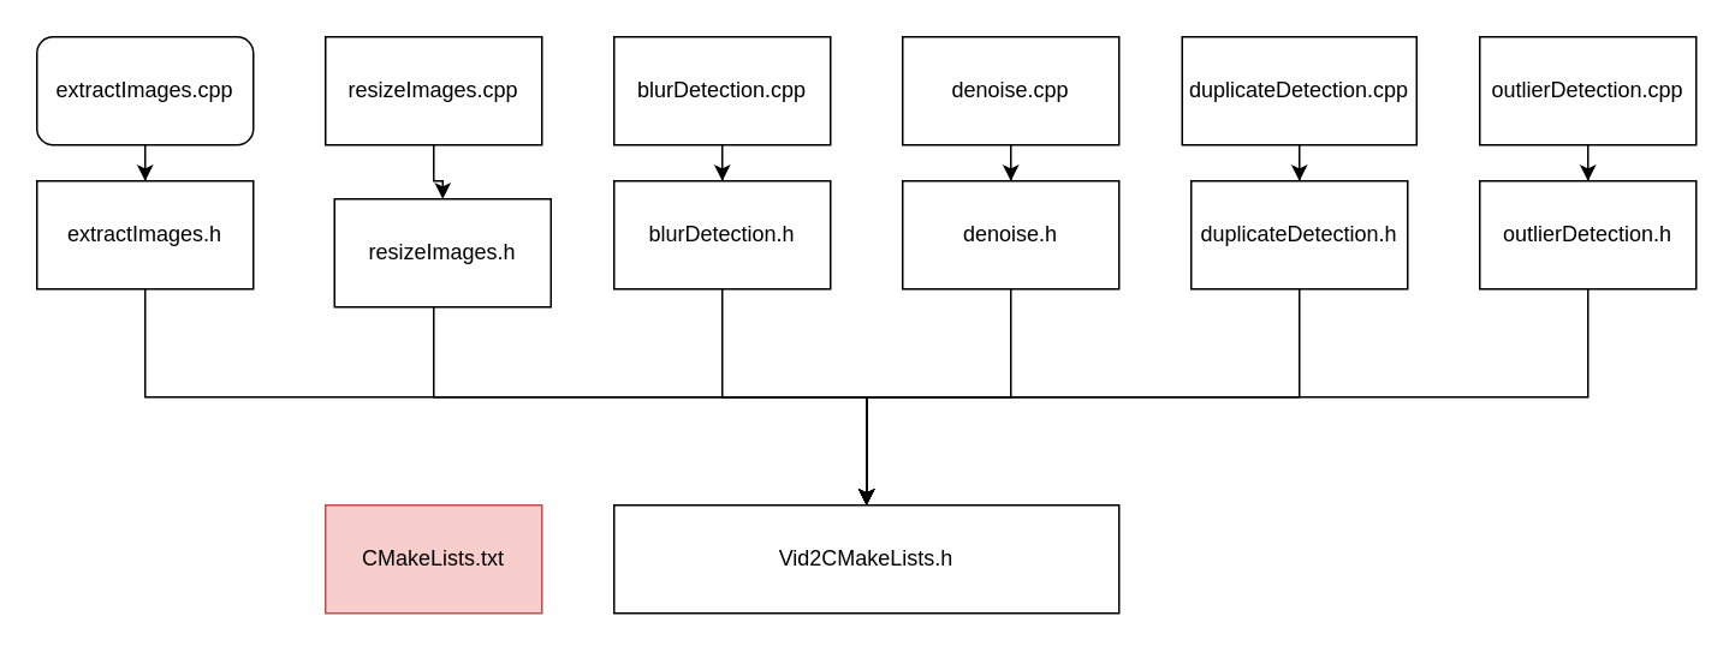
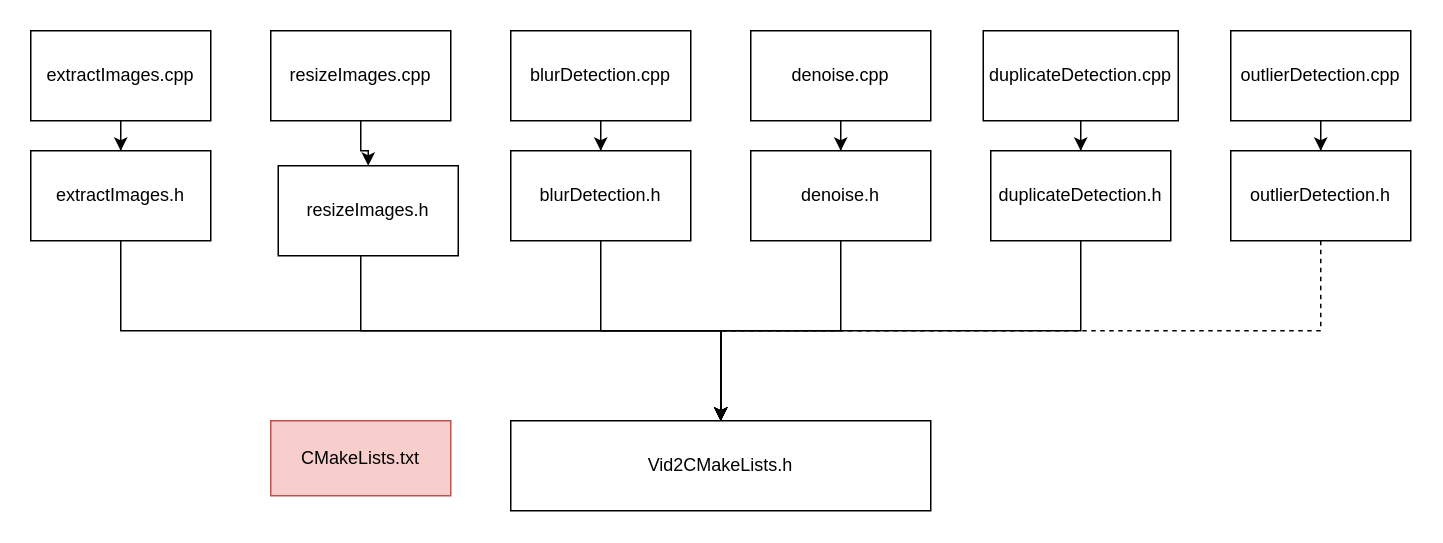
- <mxCell id="10" value="extractImages.cpp" style="whiteSpace=wrap;html=1;rounded=1;" parent="1" vertex="1"><mxGeometry x="20" y="20" width="120" height="60" as="geometry" /></mxCell>
+ <mxCell id="10" value="extractImages.cpp" style="rounded=0;whiteSpace=wrap;html=1;" parent="1" vertex="1"><mxGeometry x="20" y="20" width="120" height="60" as="geometry" /></mxCell>
- <mxCell id="23" style="edgeStyle=orthogonalEdgeStyle;rounded=0;orthogonalLoop=1;jettySize=auto;html=1;" parent="1" source="24" target="2" edge="1"><mxGeometry relative="1" as="geometry"><Array as="points"><mxPoint x="880" y="220" /><mxPoint x="480" y="220" /></Array></mxGeometry></mxCell>
+ <mxCell id="23" style="edgeStyle=orthogonalEdgeStyle;rounded=0;orthogonalLoop=1;jettySize=auto;html=1;dashed=1;" parent="1" source="24" target="2" edge="1"><mxGeometry relative="1" as="geometry"><Array as="points"><mxPoint x="880" y="220" /><mxPoint x="480" y="220" /></Array></mxGeometry></mxCell>
- <mxCell id="27" value="CMakeLists.txt" style="rounded=0;whiteSpace=wrap;html=1;fillColor=#f8cecc;strokeColor=#b85450;" vertex="1" parent="1"><mxGeometry x="180" y="280" width="120" height="60" as="geometry" /></mxCell>
+ <mxCell id="27" value="CMakeLists.txt" style="rounded=0;whiteSpace=wrap;html=1;fillColor=#f8cecc;strokeColor=#b85450;" vertex="1" parent="1"><mxGeometry x="180" y="280" width="120" height="50" as="geometry" /></mxCell>
